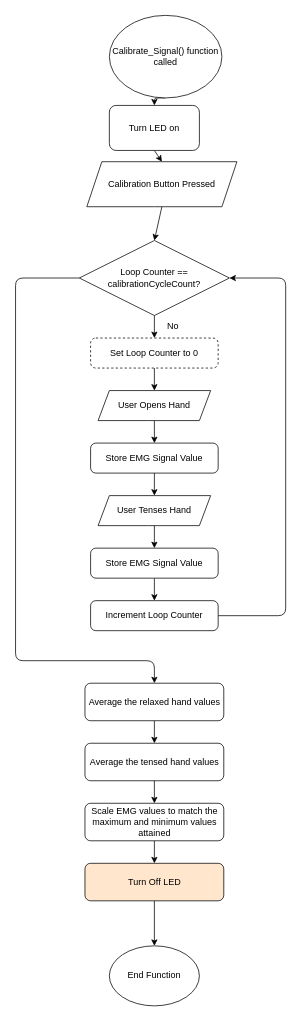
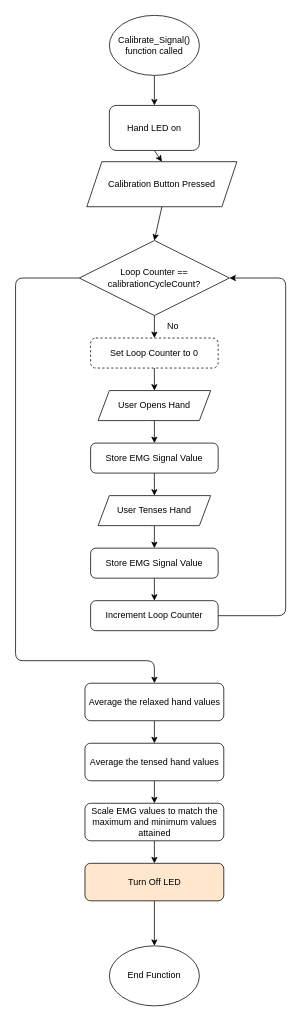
- <mxCell id="5" value="Calibrate_Signal() function called" style="ellipse;whiteSpace=wrap;html=1;rounded=1;" parent="1" vertex="1"><mxGeometry x="145" y="20" width="150" height="110" as="geometry" /></mxCell>
+ <mxCell id="5" value="Calibrate_Signal() function called" style="ellipse;whiteSpace=wrap;html=1;rounded=1;" parent="1" vertex="1"><mxGeometry x="145" width="120" height="80" as="geometry" y="20" /></mxCell>
- <mxCell id="3" value="Turn LED on" style="rounded=1;whiteSpace=wrap;html=1;" parent="1" vertex="1"><mxGeometry x="145" y="140" width="120" height="60" as="geometry" /></mxCell>
+ <mxCell id="3" value="Hand LED on" style="rounded=1;whiteSpace=wrap;html=1;" parent="1" vertex="1"><mxGeometry x="145" y="140" width="120" height="60" as="geometry" /></mxCell>
